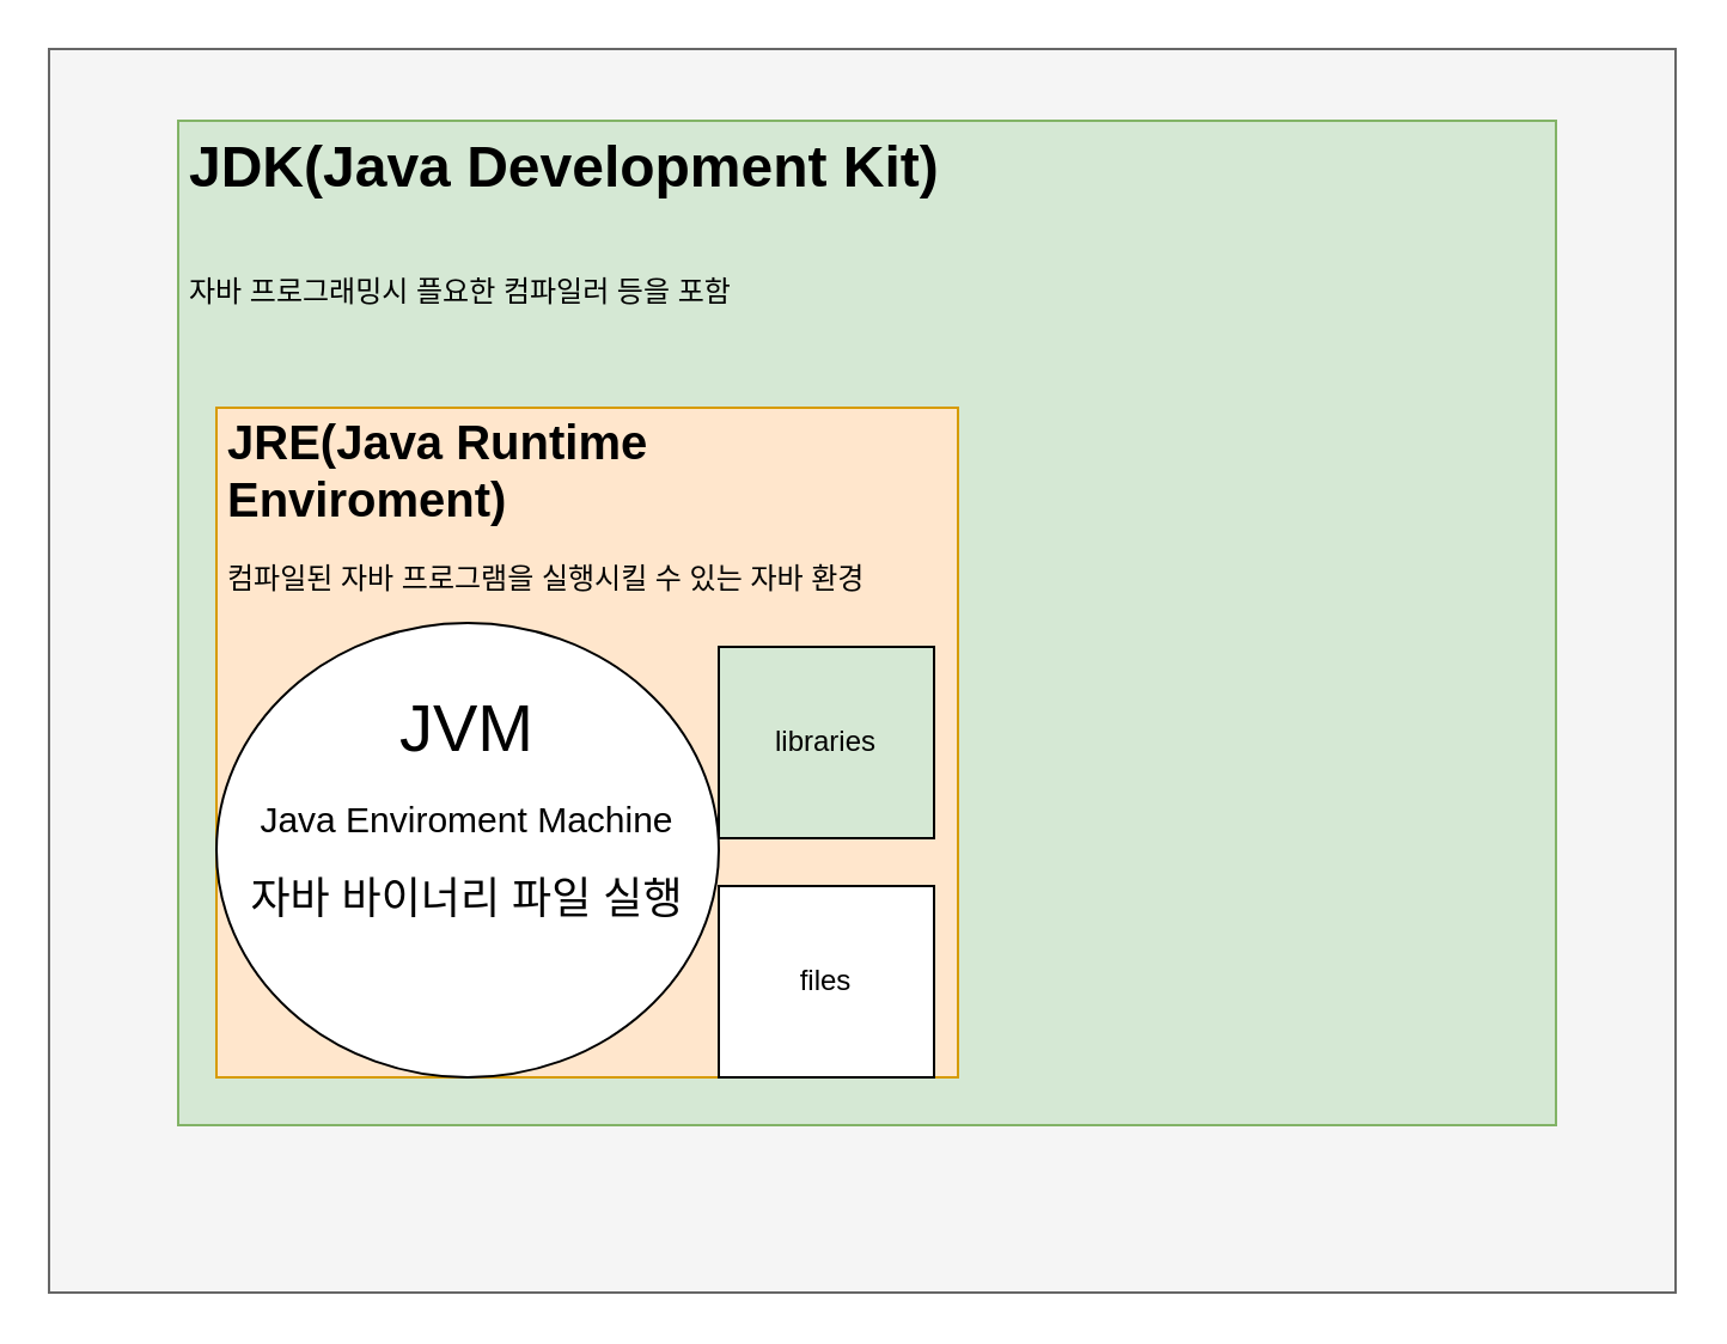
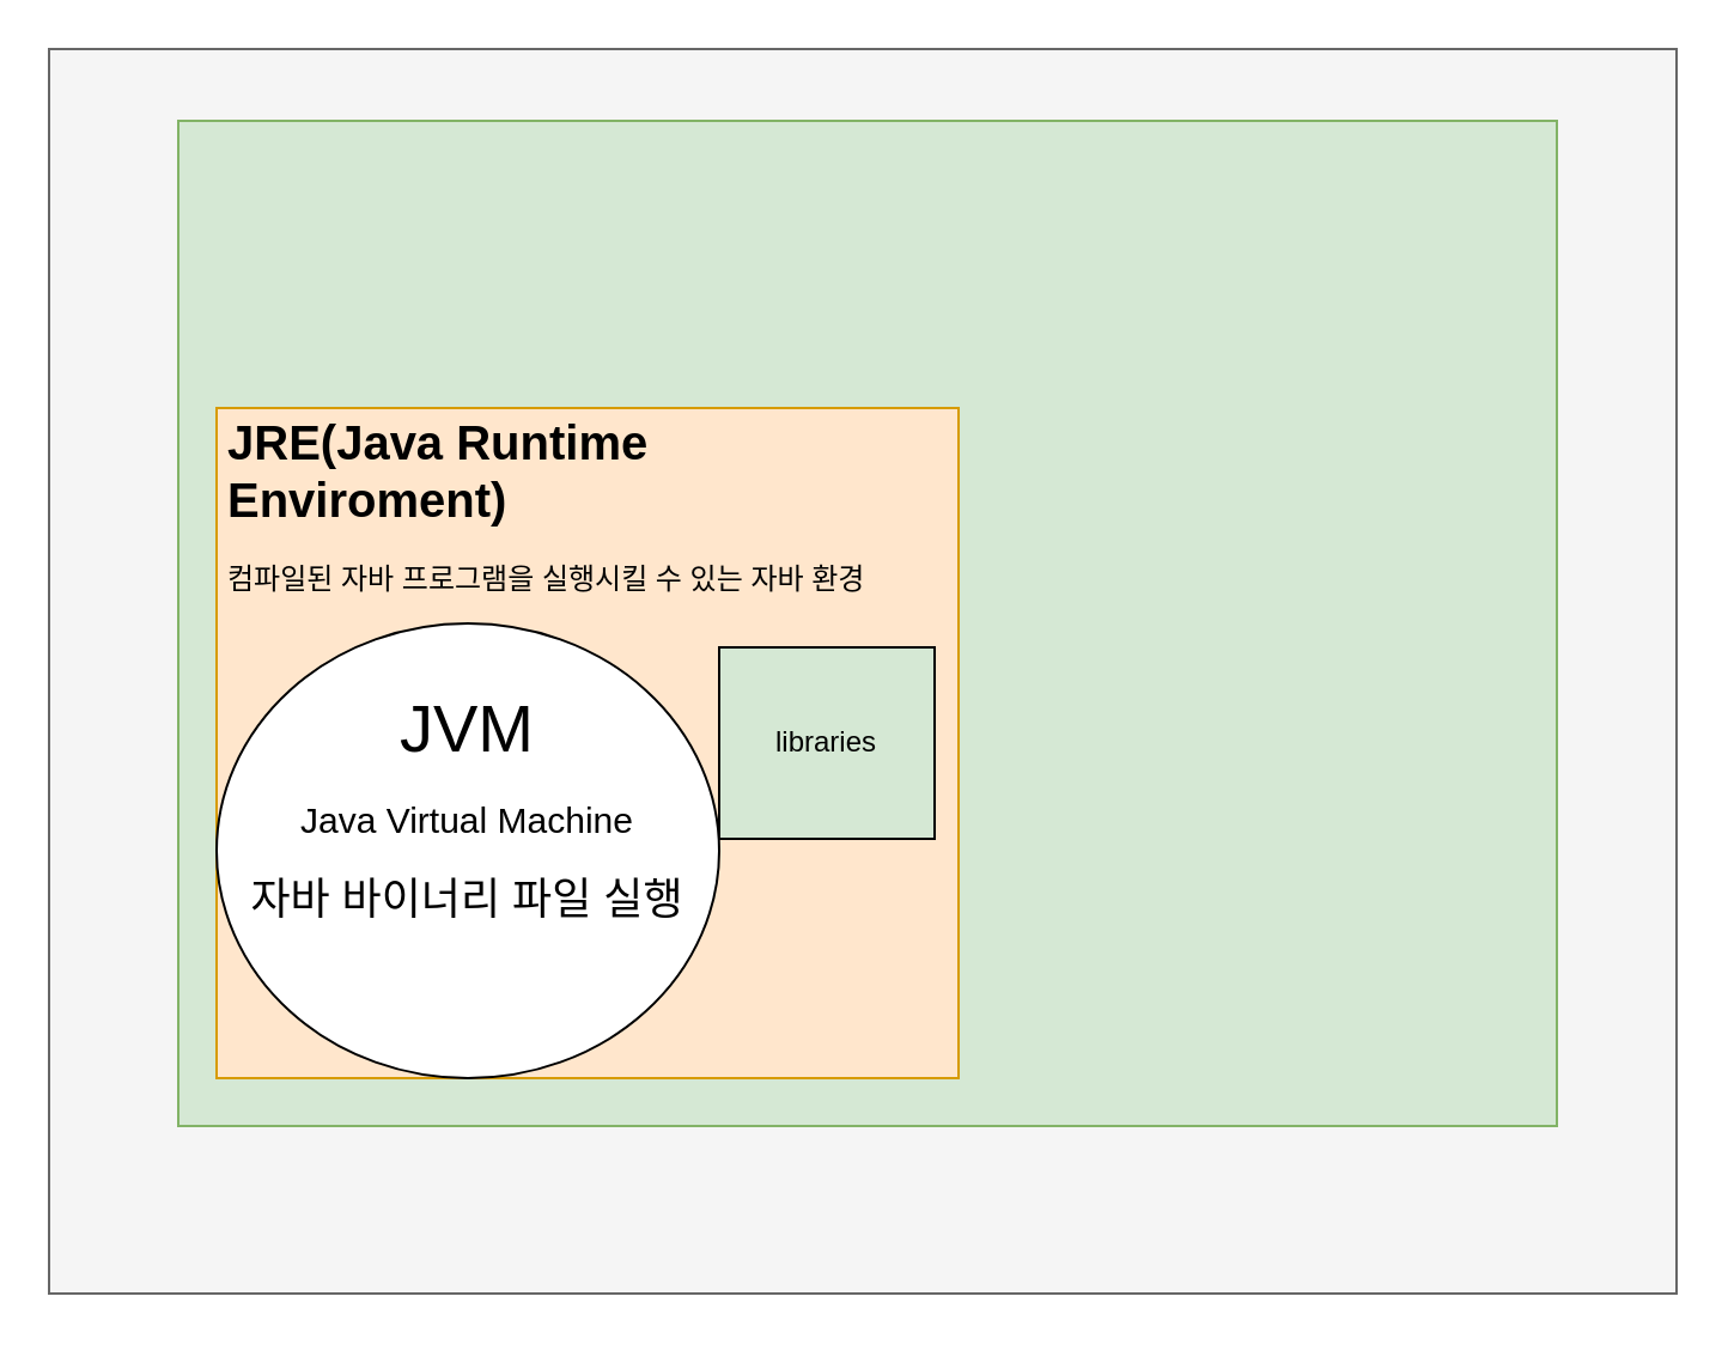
- <mxCell id="4" value="&lt;h1&gt;JDK(Java Development Kit)&lt;/h1&gt;&lt;div&gt;&lt;br&gt;&lt;/div&gt;&lt;div&gt;자바 프로그래밍시 플요한 컴파일러 등을 포함&lt;br&gt;&lt;/div&gt;" style="text;html=1;strokeColor=none;fillColor=none;spacing=5;spacingTop=-20;whiteSpace=wrap;overflow=hidden;rounded=0;" vertex="1" parent="1"><mxGeometry x="74" y="50" width="336" height="120" as="geometry" /></mxCell>
- <mxCell id="11" value="&lt;div&gt;&lt;font style=&quot;font-size: 28px&quot;&gt;JVM&lt;/font&gt;&lt;/div&gt;&lt;div&gt;&lt;font style=&quot;font-size: 28px&quot;&gt;&lt;font style=&quot;font-size: 15px&quot;&gt;Java Enviroment Machine&lt;/font&gt;&lt;br&gt;&lt;/font&gt;&lt;/div&gt;&lt;div&gt;&lt;font style=&quot;font-size: 28px&quot;&gt;&lt;font style=&quot;font-size: 18px&quot;&gt;자바 바이너리 파일 실행&lt;/font&gt;&lt;br&gt;&lt;/font&gt;&lt;/div&gt;&lt;div&gt;&lt;font style=&quot;font-size: 28px&quot;&gt;&lt;br&gt;&lt;/font&gt;&lt;/div&gt;" style="ellipse;whiteSpace=wrap;html=1;" vertex="1" parent="6"><mxGeometry y="90" width="210" height="190" as="geometry" /></mxCell>
+ <mxCell id="11" value="&lt;div&gt;&lt;font style=&quot;font-size: 28px&quot;&gt;JVM&lt;/font&gt;&lt;/div&gt;&lt;div&gt;&lt;font style=&quot;font-size: 28px&quot;&gt;&lt;font style=&quot;font-size: 15px&quot;&gt;Java Virtual Machine&lt;/font&gt;&lt;br&gt;&lt;/font&gt;&lt;/div&gt;&lt;div&gt;&lt;font style=&quot;font-size: 28px&quot;&gt;&lt;font style=&quot;font-size: 18px&quot;&gt;자바 바이너리 파일 실행&lt;/font&gt;&lt;br&gt;&lt;/font&gt;&lt;/div&gt;&lt;div&gt;&lt;font style=&quot;font-size: 28px&quot;&gt;&lt;br&gt;&lt;/font&gt;&lt;/div&gt;" style="ellipse;whiteSpace=wrap;html=1;" vertex="1" parent="6"><mxGeometry y="90" width="210" height="190" as="geometry" /></mxCell>
- <mxCell id="8" value="files" style="rounded=0;whiteSpace=wrap;html=1;" vertex="1" parent="6"><mxGeometry x="210" y="200" width="90" height="80" as="geometry" /></mxCell>
